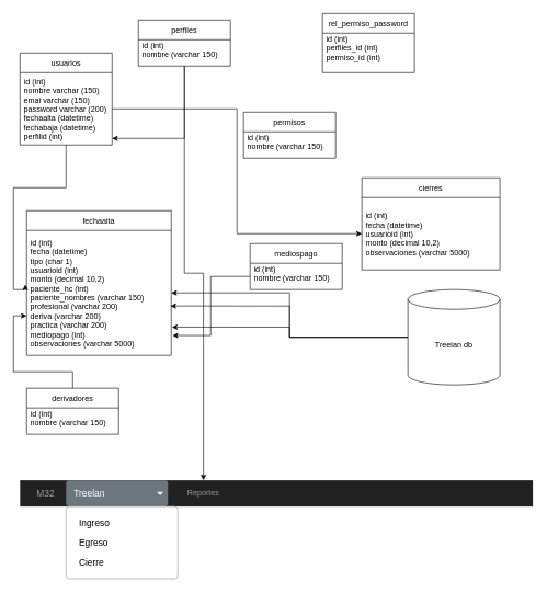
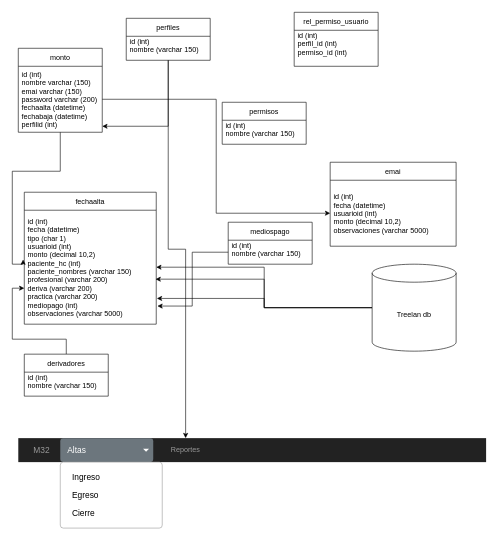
- <mxCell id="13" value="rel_permiso_password" style="swimlane;fontStyle=0;childLayout=stackLayout;horizontal=1;startSize=30;horizontalStack=0;resizeParent=1;resizeParentMax=0;resizeLast=0;collapsible=1;marginBottom=0;" parent="1" vertex="1"><mxGeometry x="490" y="20" width="140" height="90" as="geometry" /></mxCell>
+ <mxCell id="13" value="rel_permiso_usuario" style="swimlane;fontStyle=0;childLayout=stackLayout;horizontal=1;startSize=30;horizontalStack=0;resizeParent=1;resizeParentMax=0;resizeLast=0;collapsible=1;marginBottom=0;" parent="1" vertex="1"><mxGeometry x="490" y="20" width="140" height="90" as="geometry" /></mxCell>
- <mxCell id="14" value="id (int)&#10;perfiles_id (int)&#10;permiso_id (int)&#10;&#10; " style="text;strokeColor=none;fillColor=none;align=left;verticalAlign=middle;spacingLeft=4;spacingRight=4;overflow=hidden;points=[[0,0.5],[1,0.5]];portConstraint=eastwest;rotatable=0;" parent="13" vertex="1"><mxGeometry y="30" width="140" height="60" as="geometry" /></mxCell>
+ <mxCell id="14" value="id (int)&#10;perfil_id (int)&#10;permiso_id (int)&#10;&#10; " style="text;strokeColor=none;fillColor=none;align=left;verticalAlign=middle;spacingLeft=4;spacingRight=4;overflow=hidden;points=[[0,0.5],[1,0.5]];portConstraint=eastwest;rotatable=0;" parent="13" vertex="1"><mxGeometry y="30" width="140" height="60" as="geometry" /></mxCell>
- <mxCell id="3" value="usuarios" style="swimlane;fontStyle=0;childLayout=stackLayout;horizontal=1;startSize=30;horizontalStack=0;resizeParent=1;resizeParentMax=0;resizeLast=0;collapsible=1;marginBottom=0;" parent="1" vertex="1"><mxGeometry x="30" y="80" width="140" height="140" as="geometry" /></mxCell>
+ <mxCell id="3" value="monto" style="swimlane;fontStyle=0;childLayout=stackLayout;horizontal=1;startSize=30;horizontalStack=0;resizeParent=1;resizeParentMax=0;resizeLast=0;collapsible=1;marginBottom=0;" parent="1" vertex="1"><mxGeometry x="30" y="80" width="140" height="140" as="geometry" /></mxCell>
- <mxCell id="11" value="cierres" style="swimlane;fontStyle=0;childLayout=stackLayout;horizontal=1;startSize=30;horizontalStack=0;resizeParent=1;resizeParentMax=0;resizeLast=0;collapsible=1;marginBottom=0;" parent="1" vertex="1"><mxGeometry x="550" y="270" width="210" height="140" as="geometry" /></mxCell>
+ <mxCell id="11" value="emai" style="swimlane;fontStyle=0;childLayout=stackLayout;horizontal=1;startSize=30;horizontalStack=0;resizeParent=1;resizeParentMax=0;resizeLast=0;collapsible=1;marginBottom=0;" parent="1" vertex="1"><mxGeometry x="550" y="270" width="210" height="140" as="geometry" /></mxCell>
- <mxCell id="31" value="Treelan" style="html=1;shadow=0;dashed=0;shape=mxgraph.bootstrap.rrect;rSize=5;strokeColor=none;strokeWidth=1;fillColor=#6C767D;fontColor=#ffffff;whiteSpace=wrap;align=left;verticalAlign=middle;fontStyle=0;fontSize=14;spacingLeft=10;" vertex="1" parent="28"><mxGeometry x="70" width="155" height="40" as="geometry" /></mxCell>
+ <mxCell id="31" value="Altas" style="html=1;shadow=0;dashed=0;shape=mxgraph.bootstrap.rrect;rSize=5;strokeColor=none;strokeWidth=1;fillColor=#6C767D;fontColor=#ffffff;whiteSpace=wrap;align=left;verticalAlign=middle;fontStyle=0;fontSize=14;spacingLeft=10;" vertex="1" parent="28"><mxGeometry x="70" width="155" height="40" as="geometry" /></mxCell>
